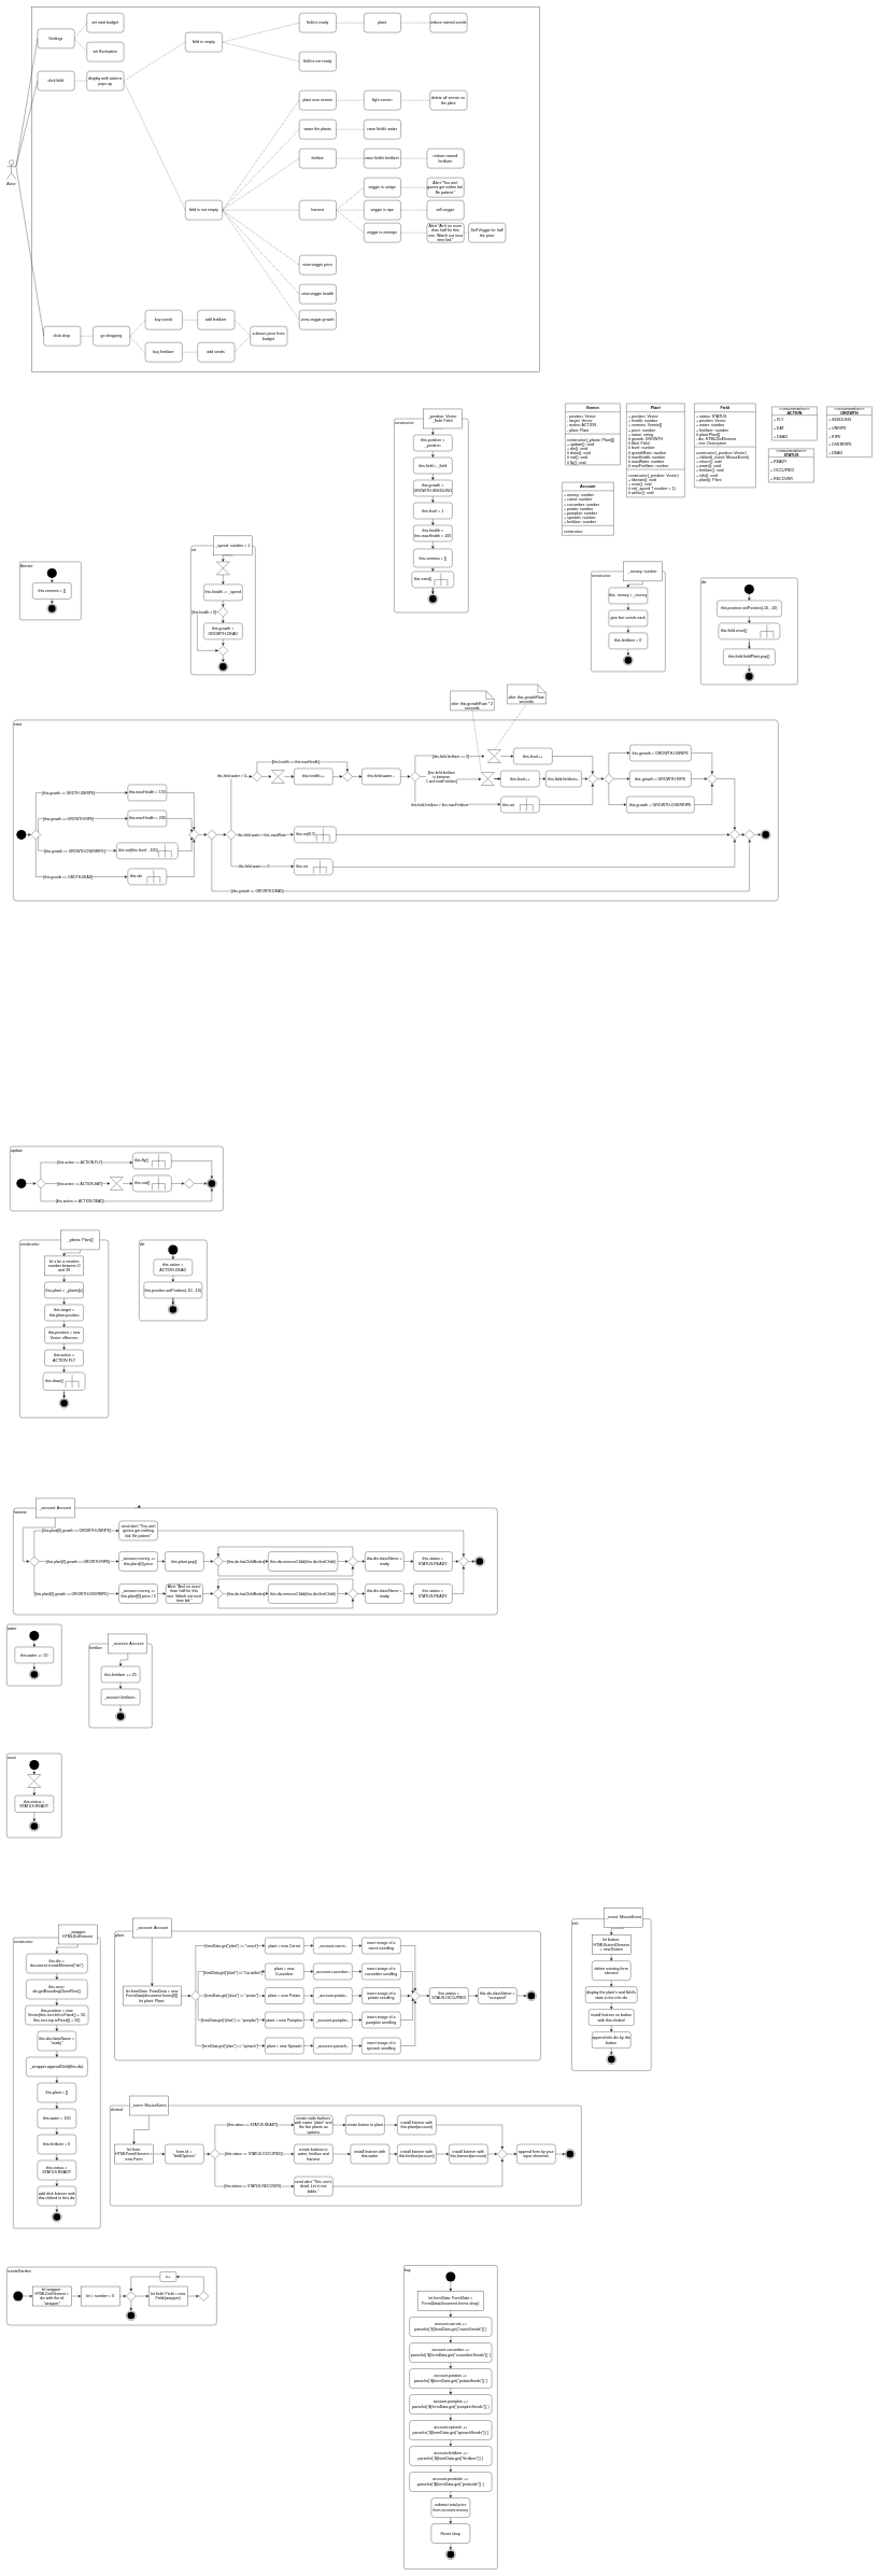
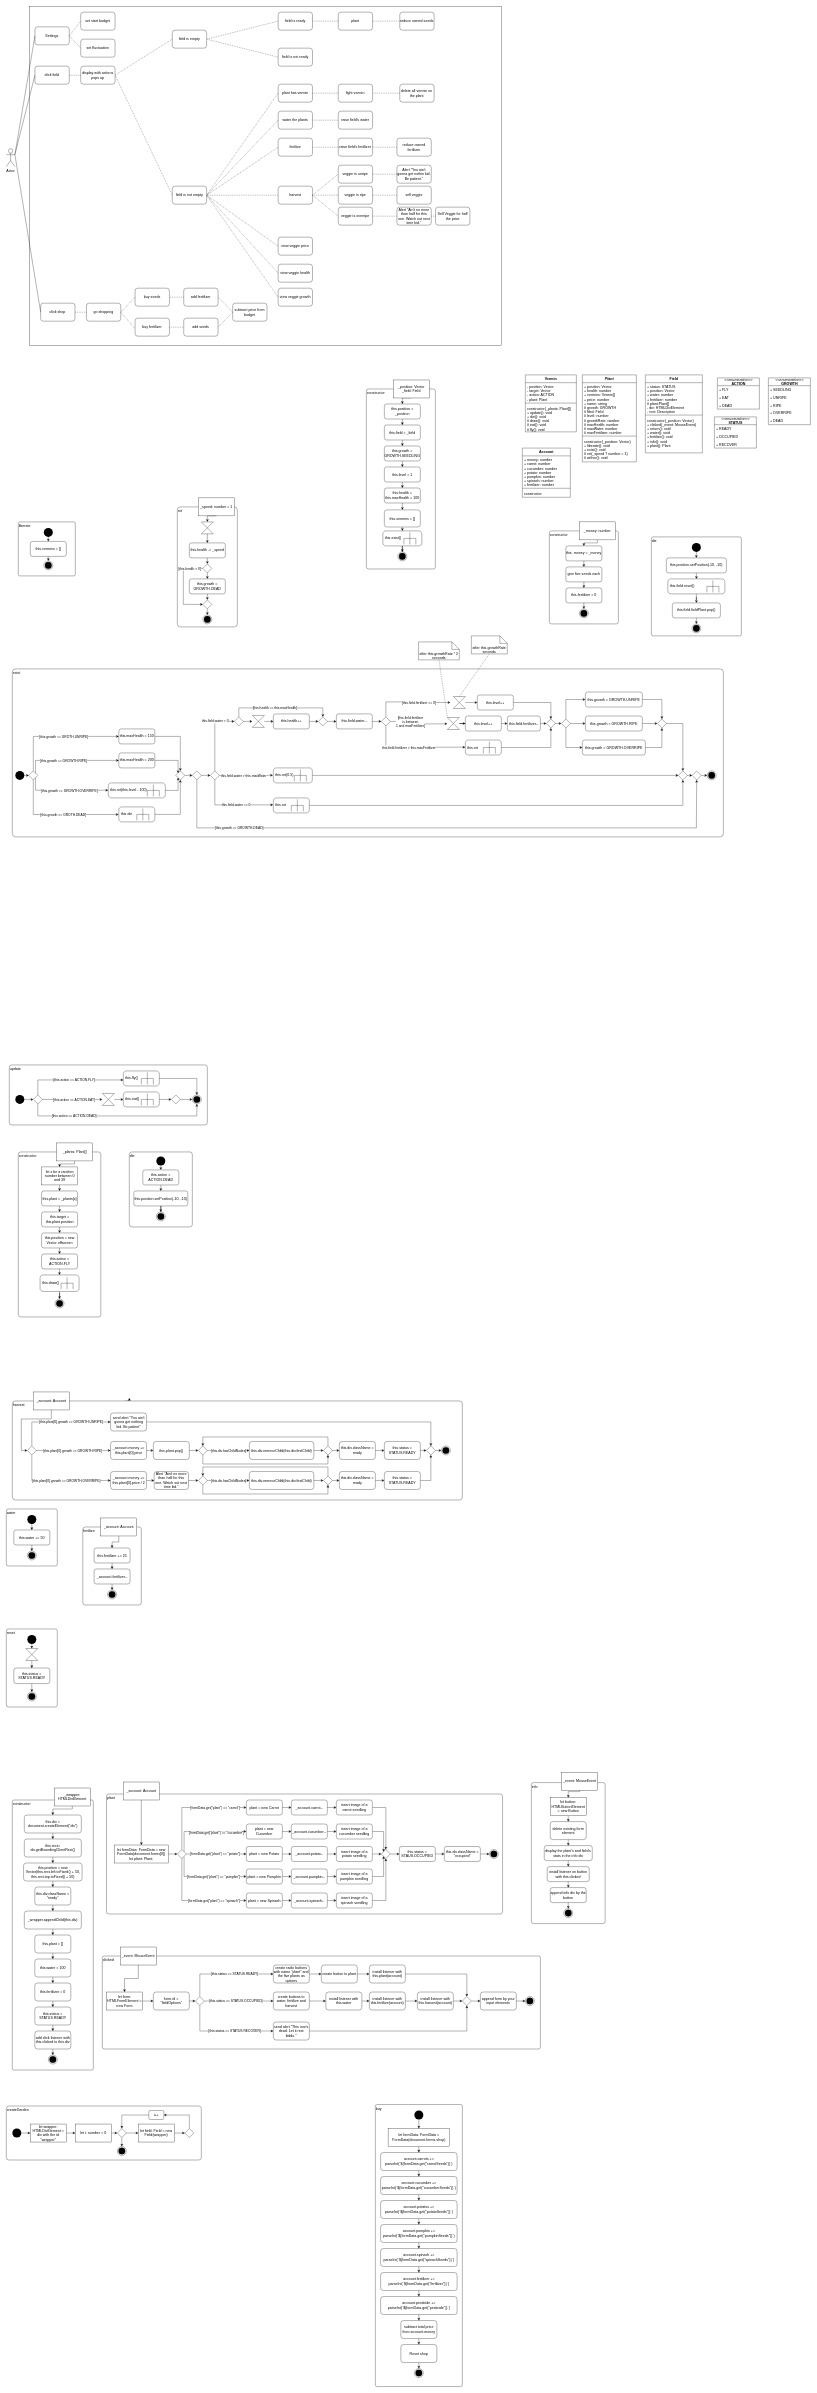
- <mxCell id="225" value="plant new vermin" style="rounded=1;whiteSpace=wrap;html=1;" vertex="1" parent="208"><mxGeometry x="906.069" y="260" width="114.451" height="60" as="geometry" /></mxCell>
+ <mxCell id="225" value="plant has vermin" style="rounded=1;whiteSpace=wrap;html=1;" vertex="1" parent="208"><mxGeometry x="906.069" y="260" width="114.451" height="60" as="geometry" /></mxCell>
